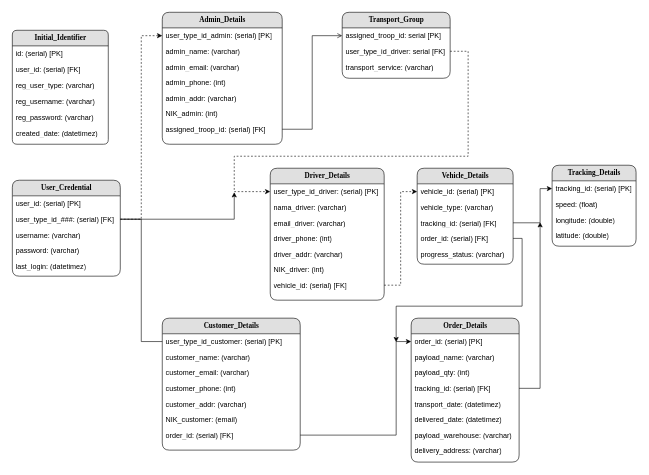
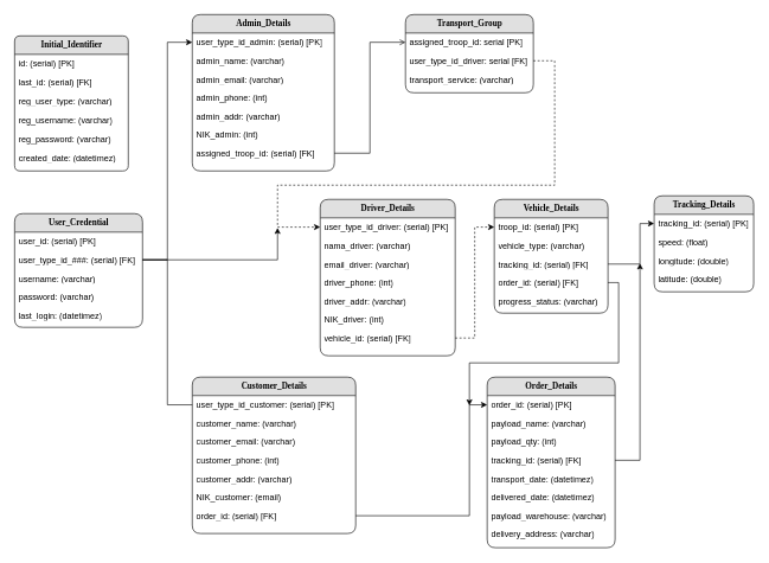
- <mxCell id="4" value="user_id: (serial) [FK]" style="text;html=1;strokeColor=none;fillColor=none;spacingLeft=4;spacingRight=4;whiteSpace=wrap;overflow=hidden;rotatable=0;points=[[0,0.5],[1,0.5]];portConstraint=eastwest;" vertex="1" parent="2"><mxGeometry y="52" width="160" height="26" as="geometry" /></mxCell>
+ <mxCell id="4" value="last_id: (serial) [FK]" style="text;html=1;strokeColor=none;fillColor=none;spacingLeft=4;spacingRight=4;whiteSpace=wrap;overflow=hidden;rotatable=0;points=[[0,0.5],[1,0.5]];portConstraint=eastwest;" vertex="1" parent="2"><mxGeometry y="52" width="160" height="26" as="geometry" /></mxCell>
- <mxCell id="55" style="edgeStyle=orthogonalEdgeStyle;rounded=0;orthogonalLoop=1;jettySize=auto;html=1;exitX=1;exitY=0.5;exitDx=0;exitDy=0;entryX=0;entryY=0.5;entryDx=0;entryDy=0;dashed=1;" edge="1" parent="1" source="11" target="16"><mxGeometry relative="1" as="geometry" /></mxCell>
+ <mxCell id="55" style="edgeStyle=orthogonalEdgeStyle;rounded=0;orthogonalLoop=1;jettySize=auto;html=1;exitX=1;exitY=0.5;exitDx=0;exitDy=0;entryX=0;entryY=0.5;entryDx=0;entryDy=0;" edge="1" parent="1" source="11" target="16"><mxGeometry relative="1" as="geometry" /></mxCell>
- <mxCell id="28" value="vehicle_id: (serial) [PK]" style="text;html=1;strokeColor=none;fillColor=none;spacingLeft=4;spacingRight=4;whiteSpace=wrap;overflow=hidden;rotatable=0;points=[[0,0.5],[1,0.5]];portConstraint=eastwest;" vertex="1" parent="27"><mxGeometry y="26" width="160" height="26" as="geometry" /></mxCell>
+ <mxCell id="28" value="troop_id: (serial) [PK]" style="text;html=1;strokeColor=none;fillColor=none;spacingLeft=4;spacingRight=4;whiteSpace=wrap;overflow=hidden;rotatable=0;points=[[0,0.5],[1,0.5]];portConstraint=eastwest;" vertex="1" parent="27"><mxGeometry y="26" width="160" height="26" as="geometry" /></mxCell>
